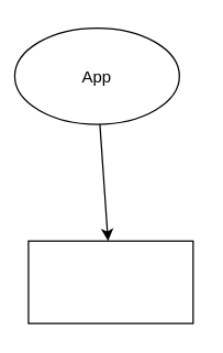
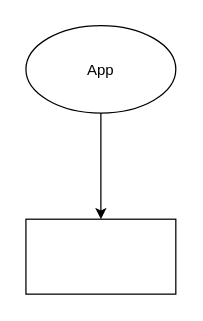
- <mxCell id="3" value="App" style="ellipse" parent="1" vertex="1"><mxGeometry x="10" y="20" width="120" height="70" as="geometry" /></mxCell>
+ <mxCell id="3" value="App" style="ellipse" parent="1" vertex="1"><mxGeometry x="20" y="20" width="120" height="70" as="geometry" /></mxCell>
